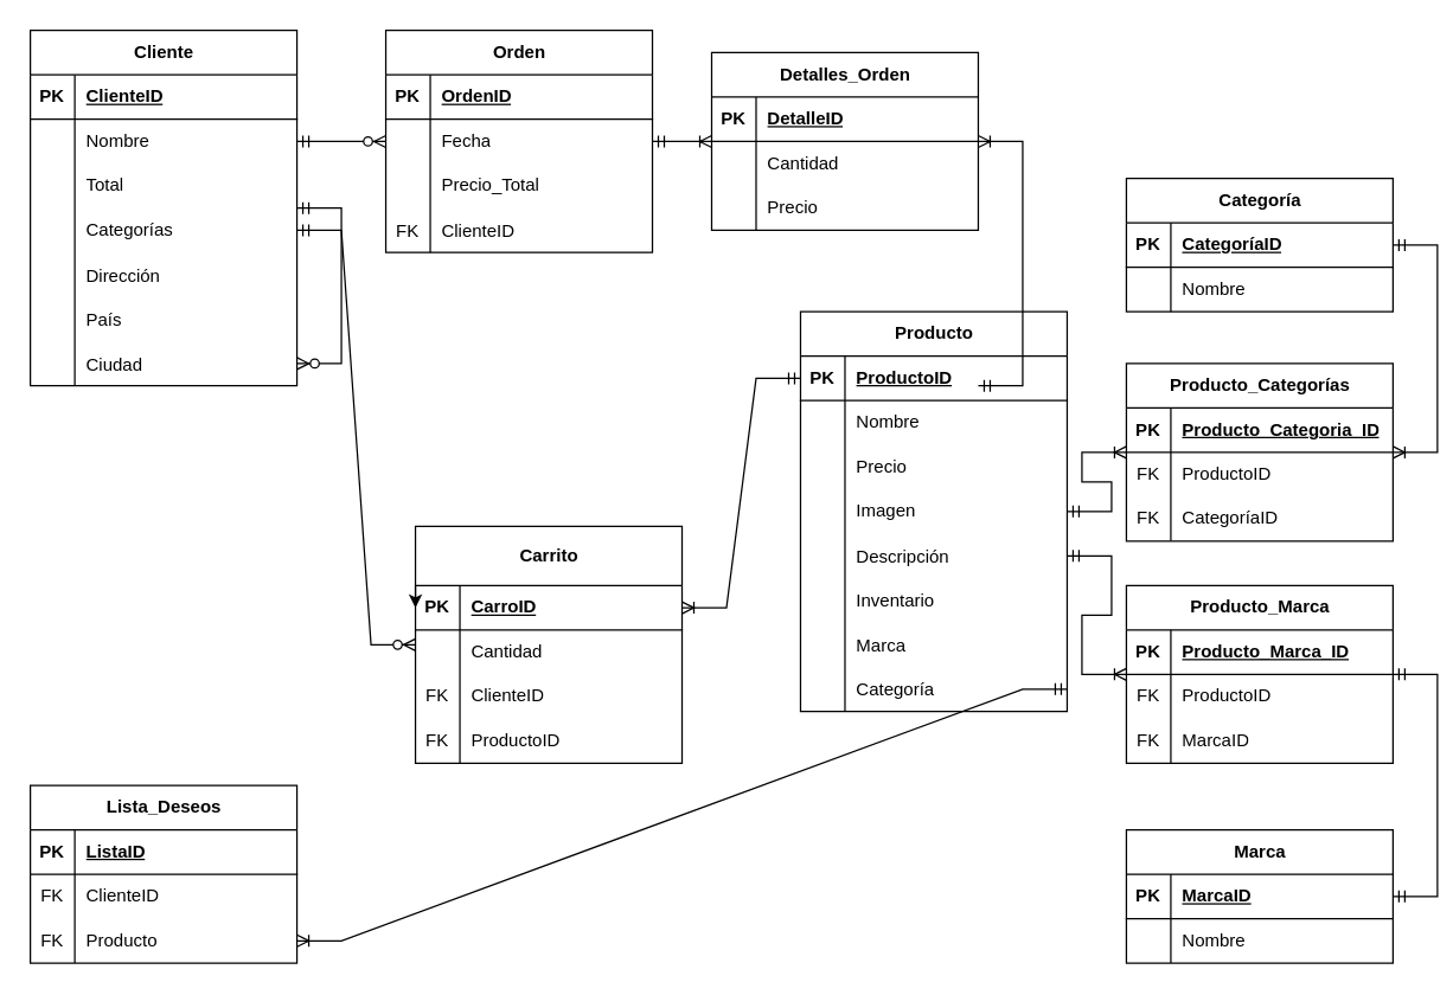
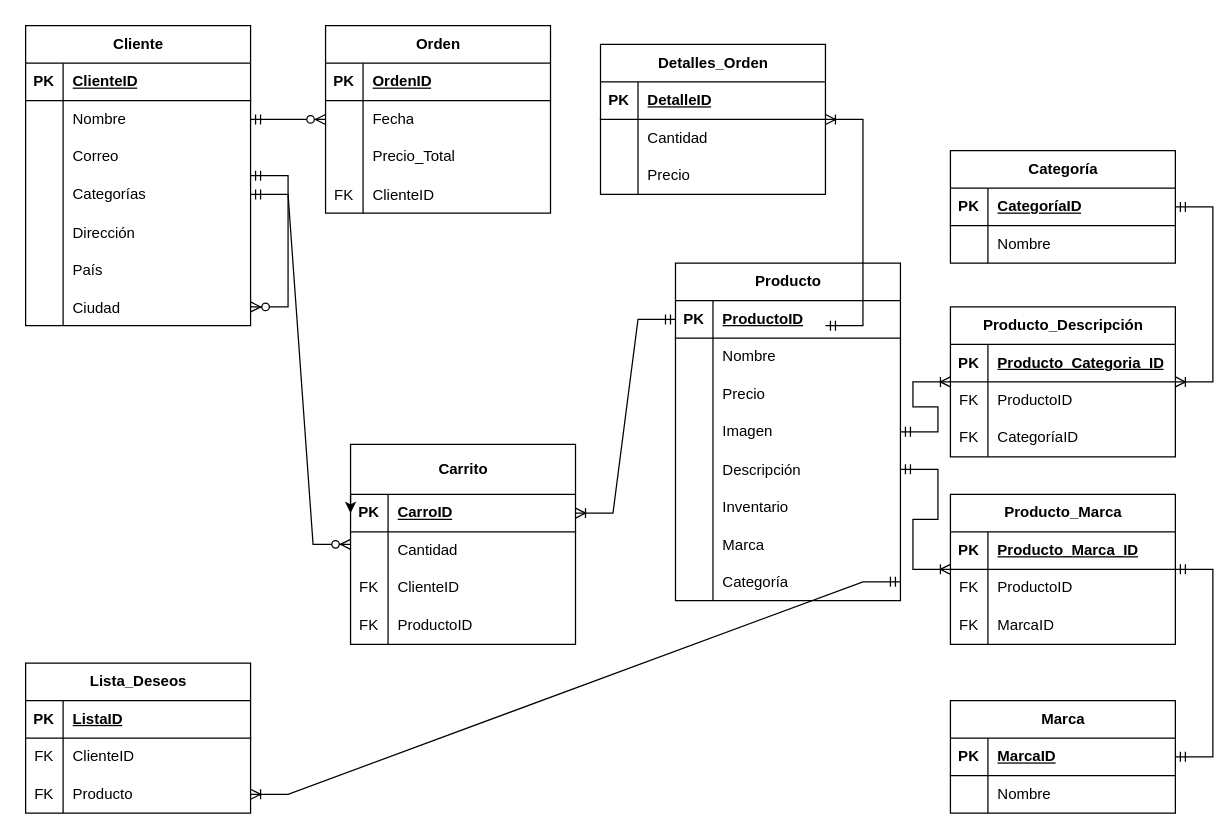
- <mxCell id="133" value="" style="edgeStyle=entityRelationEdgeStyle;fontSize=12;html=1;endArrow=ERoneToMany;startArrow=ERmandOne;rounded=0;" edge="1" parent="1" source="24" target="61"><mxGeometry width="100" height="100" relative="1" as="geometry"><mxPoint x="20" y="560" as="sourcePoint" /><mxPoint x="120" y="460" as="targetPoint" /></mxGeometry></mxCell>
- <mxCell id="11" value="Total" style="shape=partialRectangle;connectable=0;fillColor=none;top=0;left=0;bottom=0;right=0;align=left;spacingLeft=6;overflow=hidden;whiteSpace=wrap;html=1;" vertex="1" parent="9"><mxGeometry x="30" width="150" height="30" as="geometry"><mxRectangle width="150" height="30" as="alternateBounds" /></mxGeometry></mxCell>
+ <mxCell id="11" value="Correo" style="shape=partialRectangle;connectable=0;fillColor=none;top=0;left=0;bottom=0;right=0;align=left;spacingLeft=6;overflow=hidden;whiteSpace=wrap;html=1;" vertex="1" parent="9"><mxGeometry x="30" width="150" height="30" as="geometry"><mxRectangle width="150" height="30" as="alternateBounds" /></mxGeometry></mxCell>
- <mxCell id="110" value="Producto_Categorías" style="shape=table;startSize=30;container=1;collapsible=1;childLayout=tableLayout;fixedRows=1;rowLines=0;fontStyle=1;align=center;resizeLast=1;html=1;" vertex="1" parent="1"><mxGeometry x="760" y="245" width="180" height="120" as="geometry"><mxRectangle x="620" y="360" width="100" height="40" as="alternateBounds" /></mxGeometry></mxCell>
+ <mxCell id="110" value="Producto_Descripción" style="shape=table;startSize=30;container=1;collapsible=1;childLayout=tableLayout;fixedRows=1;rowLines=0;fontStyle=1;align=center;resizeLast=1;html=1;" vertex="1" parent="1"><mxGeometry x="760" y="245" width="180" height="120" as="geometry"><mxRectangle x="620" y="360" width="100" height="40" as="alternateBounds" /></mxGeometry></mxCell>
